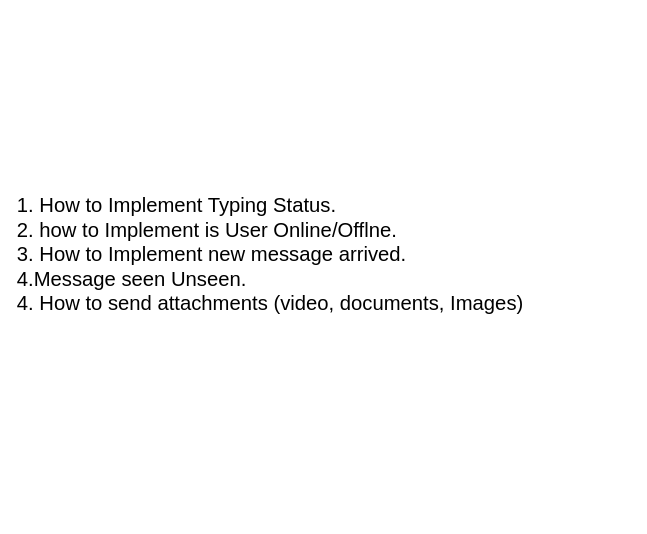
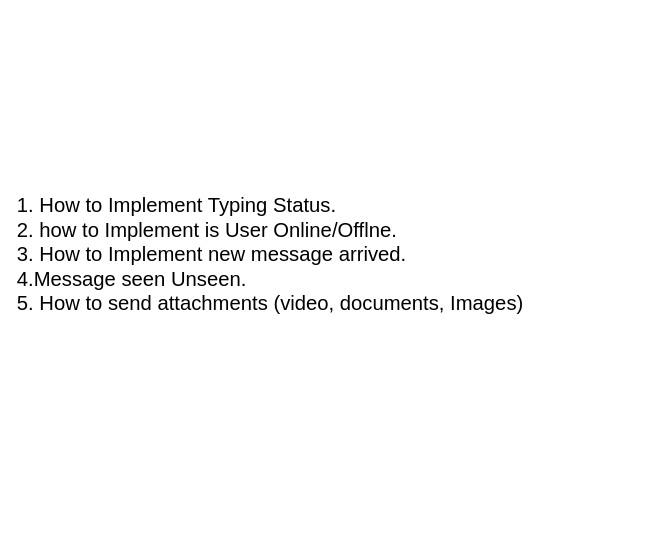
- <mxCell id="2" value="&lt;font style=&quot;font-size: 27px;&quot;&gt;1. How to Implement Typing Status.&lt;br&gt;2. how to Implement is User Online/Offlne.&lt;br&gt;3. How to Implement new message arrived.&lt;br&gt;4.Message seen Unseen.&lt;br&gt;4. How to send attachments (video, documents, Images)&lt;br&gt;&amp;nbsp;&lt;/font&gt;" style="text;strokeColor=none;align=left;fillColor=none;html=1;verticalAlign=middle;whiteSpace=wrap;rounded=0;" parent="1" vertex="1"><mxGeometry x="20" y="20" width="820" height="670" as="geometry" /></mxCell>
+ <mxCell id="2" value="&lt;font style=&quot;font-size: 27px;&quot;&gt;1. How to Implement Typing Status.&lt;br&gt;2. how to Implement is User Online/Offlne.&lt;br&gt;3. How to Implement new message arrived.&lt;br&gt;4.Message seen Unseen.&lt;br&gt;5. How to send attachments (video, documents, Images)&lt;br&gt;&amp;nbsp;&lt;/font&gt;" style="text;strokeColor=none;align=left;fillColor=none;html=1;verticalAlign=middle;whiteSpace=wrap;rounded=0;" parent="1" vertex="1"><mxGeometry x="20" y="20" width="820" height="670" as="geometry" /></mxCell>
